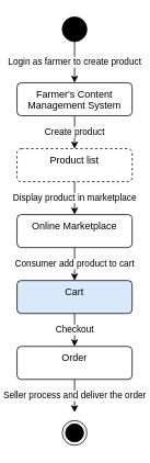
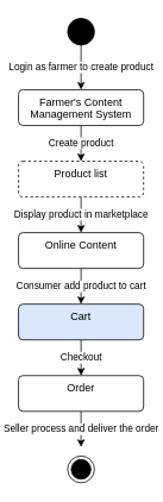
- <mxCell id="9" value="Online Marketplace" style="html=1;align=center;verticalAlign=top;rounded=1;absoluteArcSize=1;arcSize=10;dashed=0;whiteSpace=wrap;" vertex="1" parent="1"><mxGeometry x="20" y="260" width="140" height="40" as="geometry" /></mxCell>
+ <mxCell id="9" value="Online Content" style="html=1;align=center;verticalAlign=top;rounded=1;absoluteArcSize=1;arcSize=10;dashed=0;whiteSpace=wrap;" vertex="1" parent="1"><mxGeometry x="20" y="260" width="140" height="40" as="geometry" /></mxCell>
